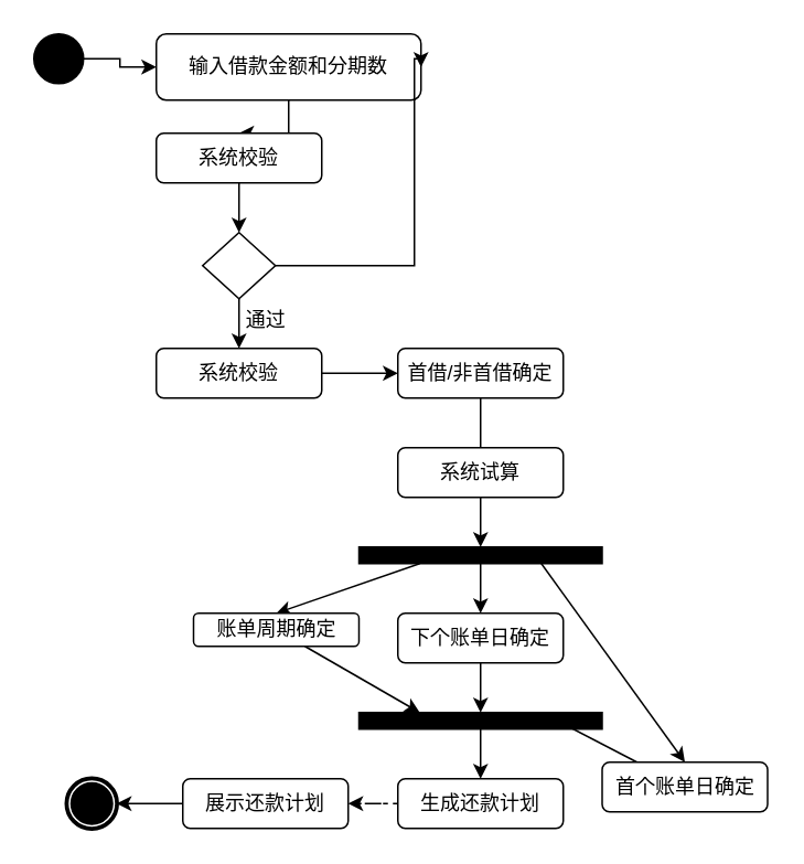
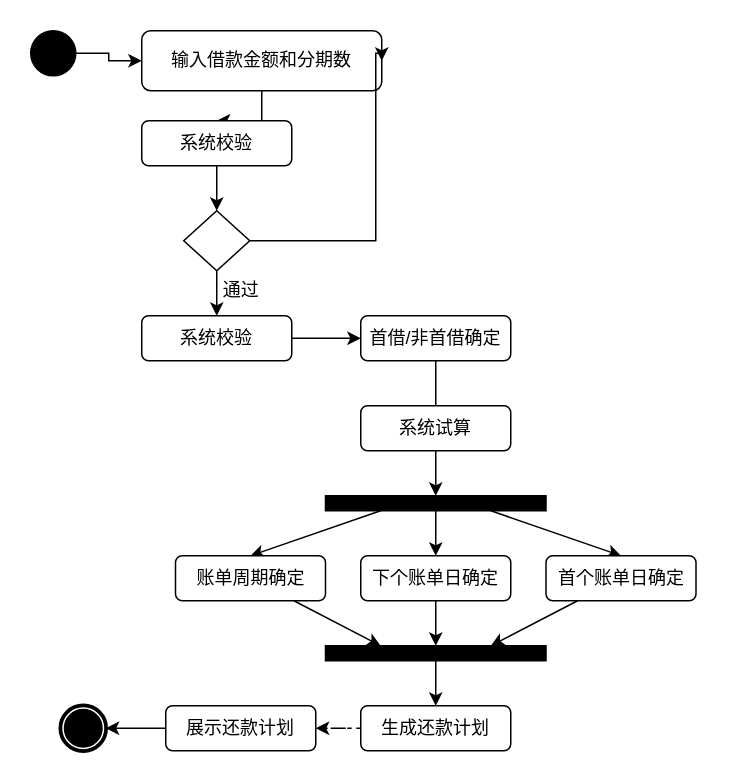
- <mxCell id="21" value="账单周期确定" style="rounded=1;whiteSpace=wrap;html=1;" vertex="1" parent="1"><mxGeometry x="116.5" y="370" width="100" height="20" as="geometry" /></mxCell>
+ <mxCell id="21" value="账单周期确定" style="rounded=1;whiteSpace=wrap;html=1;" vertex="1" parent="1"><mxGeometry x="116.5" y="370" width="100" height="30" as="geometry" /></mxCell>
- <mxCell id="25" value="首个账单日确定" style="rounded=1;whiteSpace=wrap;html=1;" vertex="1" parent="1"><mxGeometry x="363.5" y="460" width="100" height="30" as="geometry" /></mxCell>
+ <mxCell id="25" value="首个账单日确定" style="rounded=1;whiteSpace=wrap;html=1;" vertex="1" parent="1"><mxGeometry x="363.5" y="370" width="100" height="30" as="geometry" /></mxCell>
